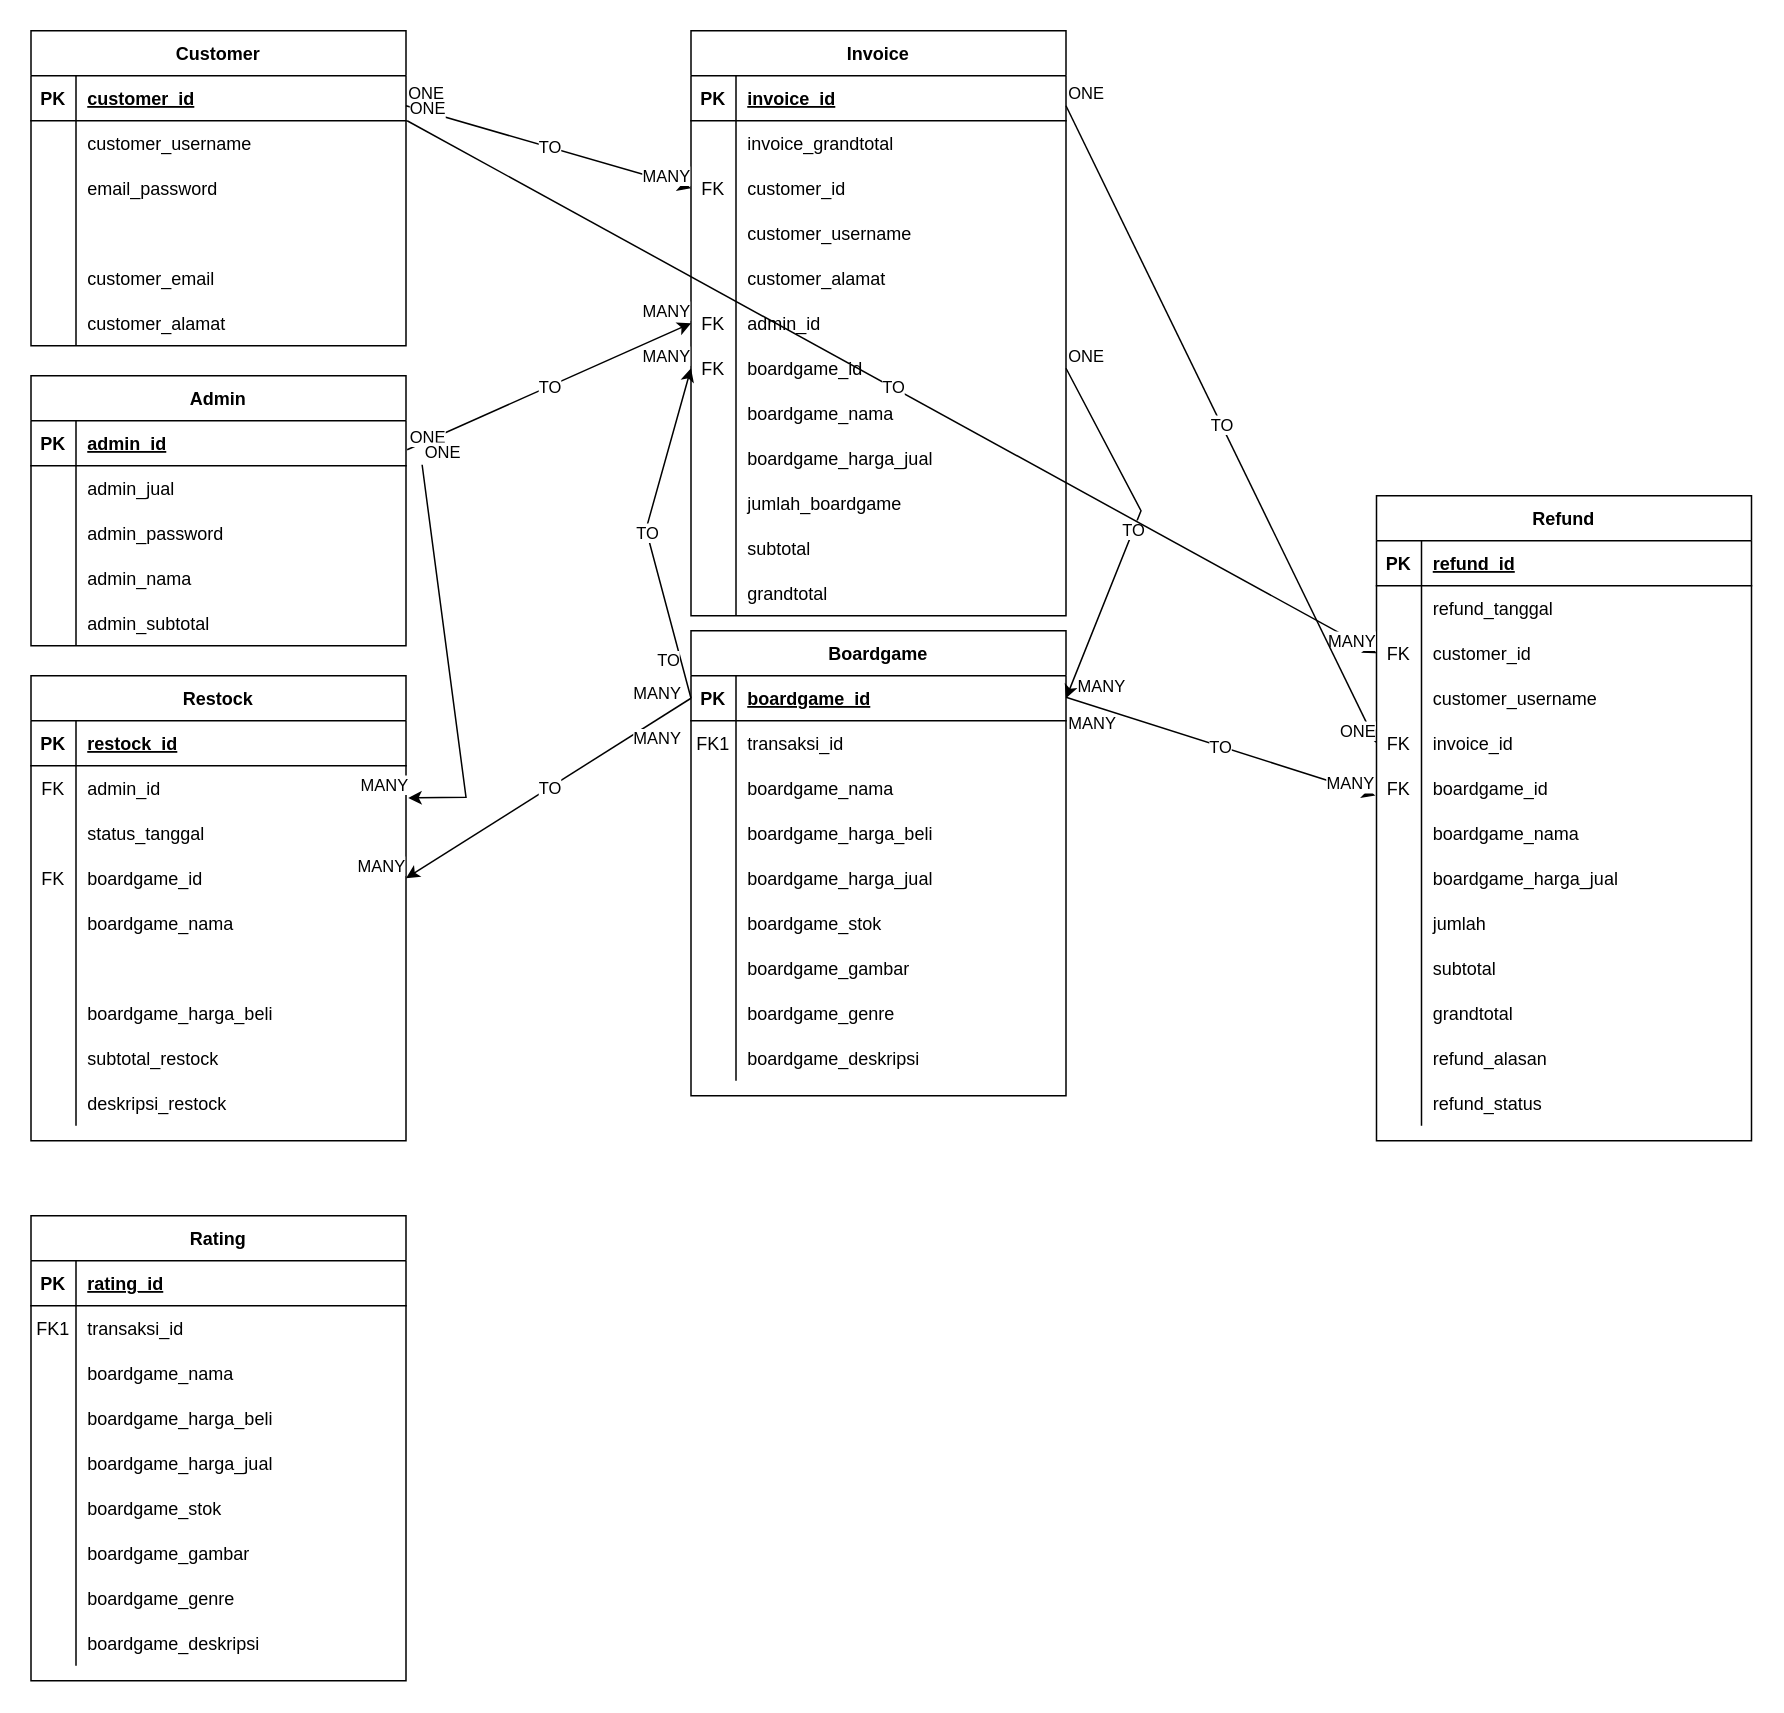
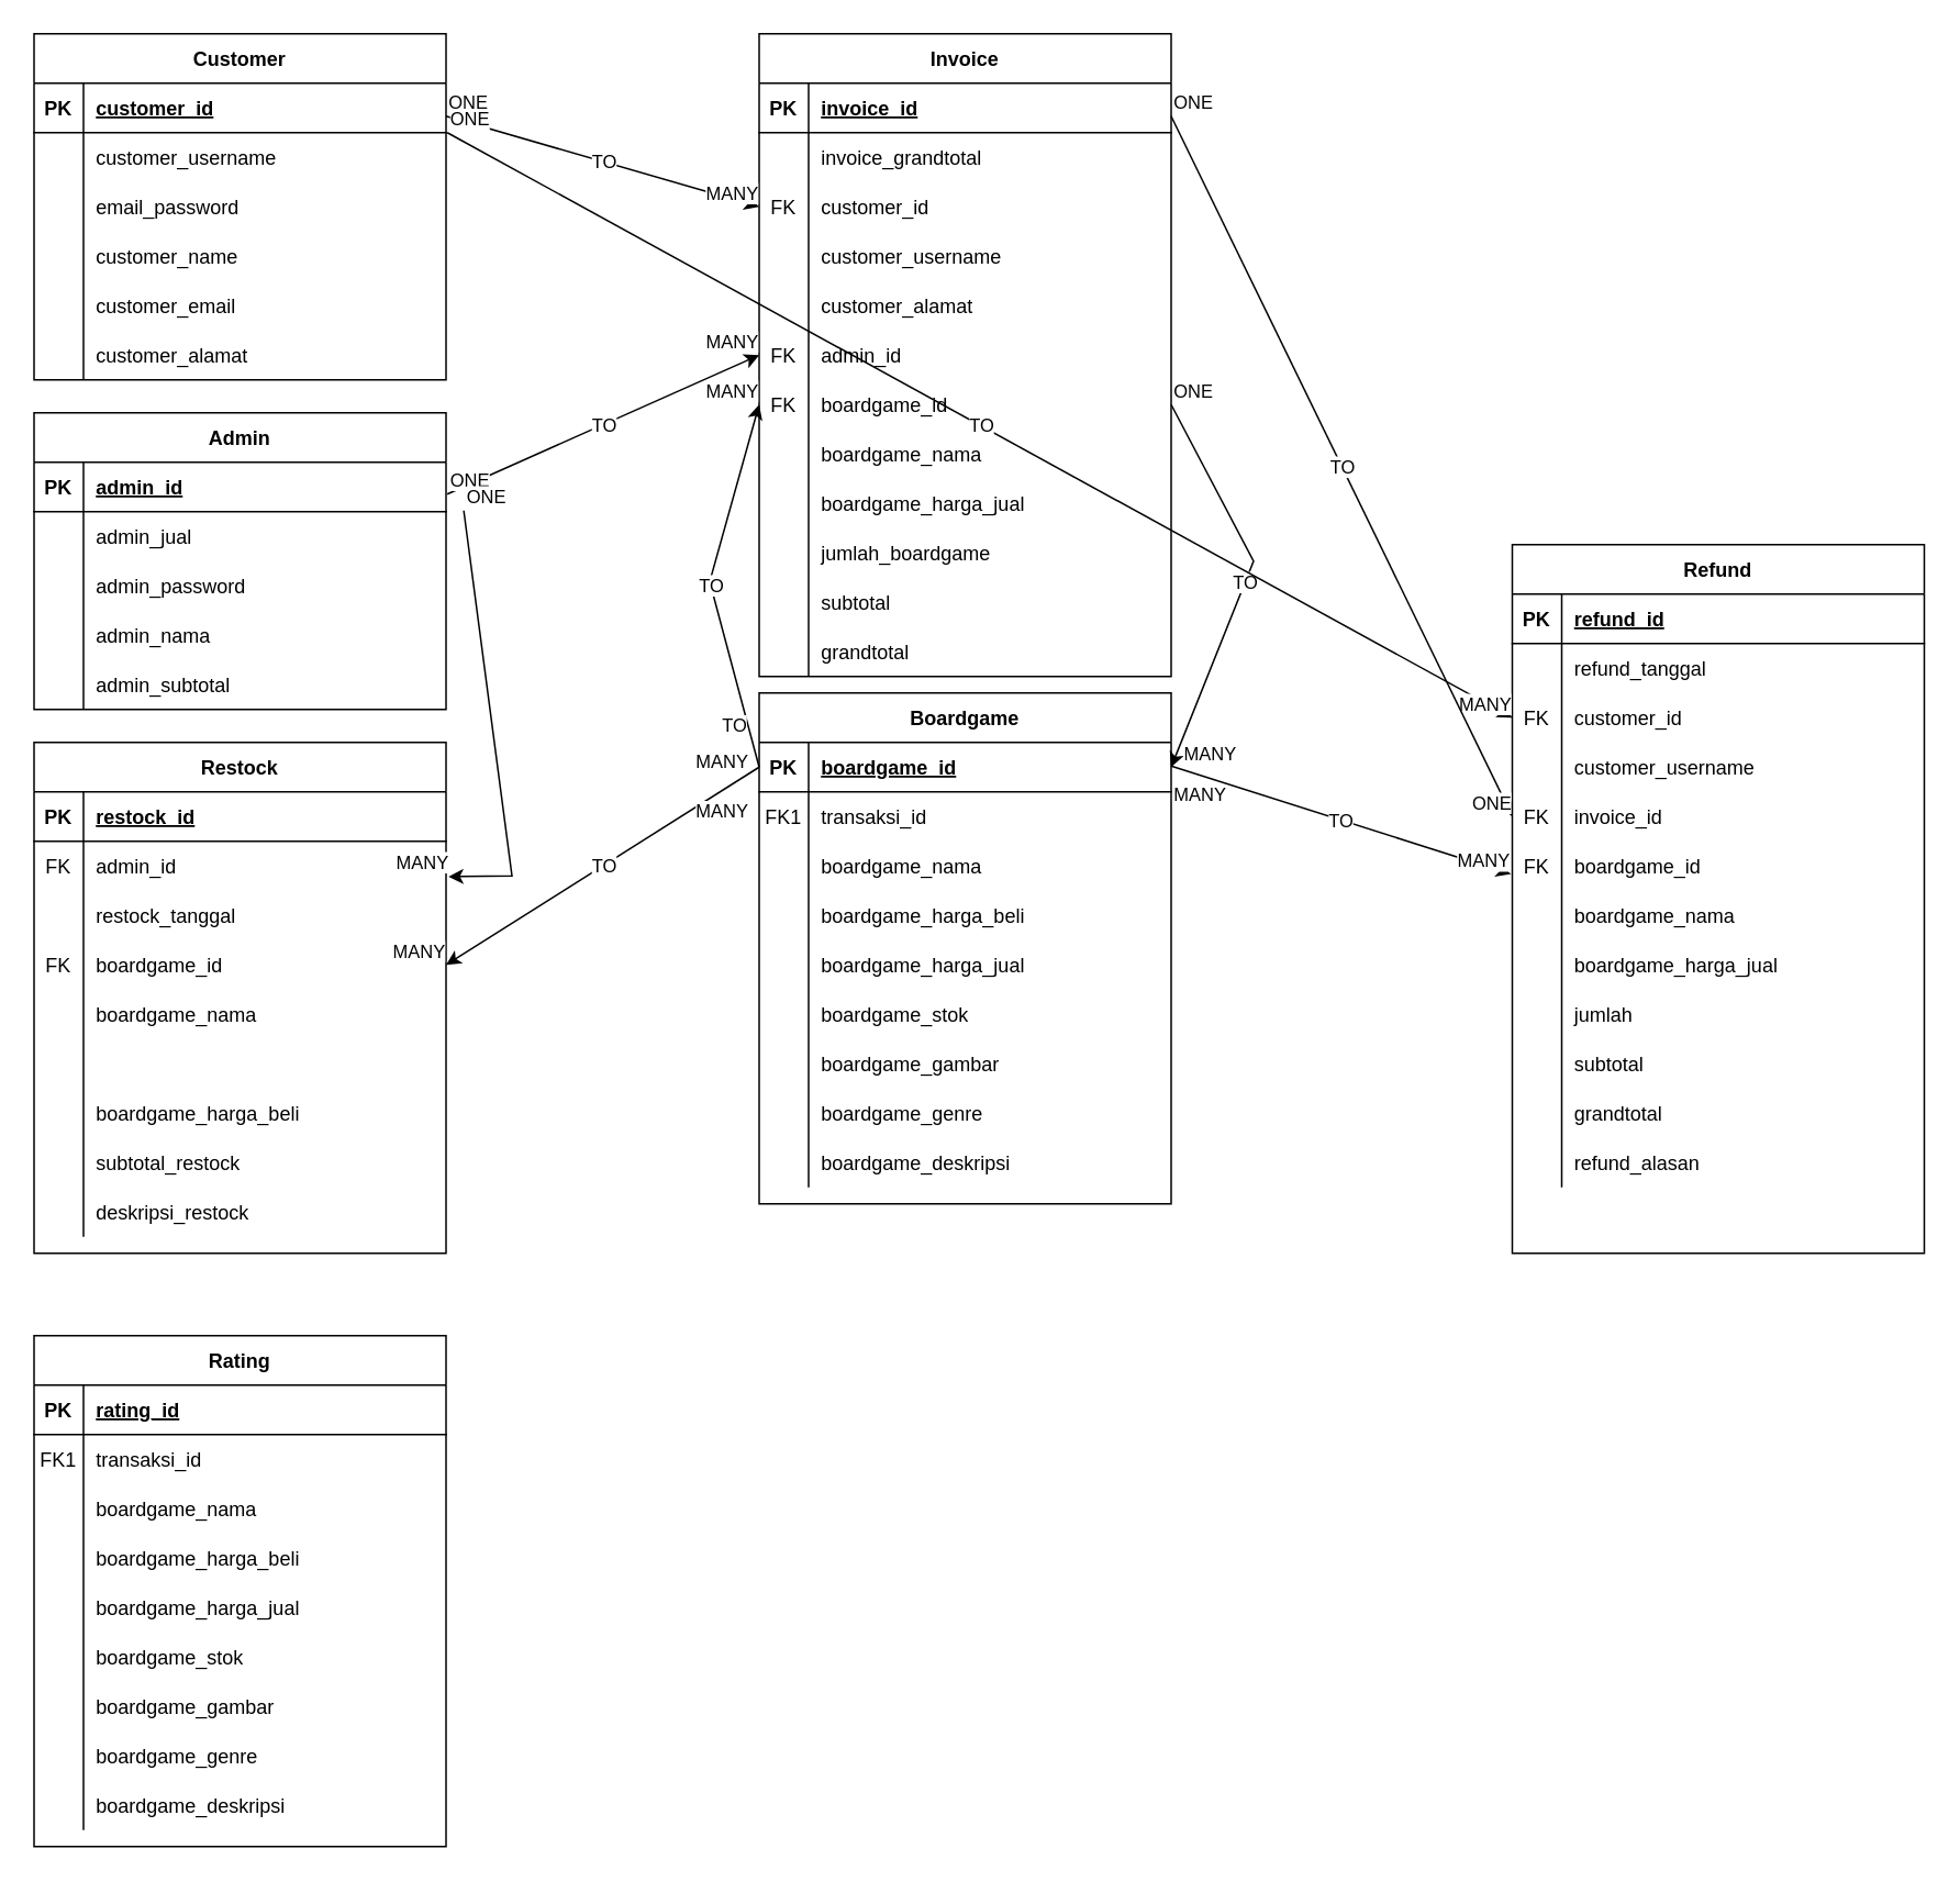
+ <mxCell id="79" value="customer_name" style="shape=partialRectangle;overflow=hidden;connectable=0;fillColor=none;top=0;left=0;bottom=0;right=0;align=left;spacingLeft=6;" vertex="1" parent="77"><mxGeometry x="30" width="220" height="30" as="geometry"><mxRectangle width="220" height="30" as="alternateBounds" /></mxGeometry></mxCell>
- <mxCell id="111" value="status_tanggal" style="shape=partialRectangle;overflow=hidden;connectable=0;fillColor=none;top=0;left=0;bottom=0;right=0;align=left;spacingLeft=6;" vertex="1" parent="109"><mxGeometry x="30" width="220" height="30" as="geometry"><mxRectangle width="220" height="30" as="alternateBounds" /></mxGeometry></mxCell>
+ <mxCell id="111" value="restock_tanggal" style="shape=partialRectangle;overflow=hidden;connectable=0;fillColor=none;top=0;left=0;bottom=0;right=0;align=left;spacingLeft=6;" vertex="1" parent="109"><mxGeometry x="30" width="220" height="30" as="geometry"><mxRectangle width="220" height="30" as="alternateBounds" /></mxGeometry></mxCell>
- <mxCell id="168" value="refund_status" style="shape=partialRectangle;overflow=hidden;connectable=0;fillColor=none;top=0;left=0;bottom=0;right=0;align=left;spacingLeft=6;" vertex="1" parent="166"><mxGeometry x="30" width="220" height="30" as="geometry"><mxRectangle width="220" height="30" as="alternateBounds" /></mxGeometry></mxCell>
